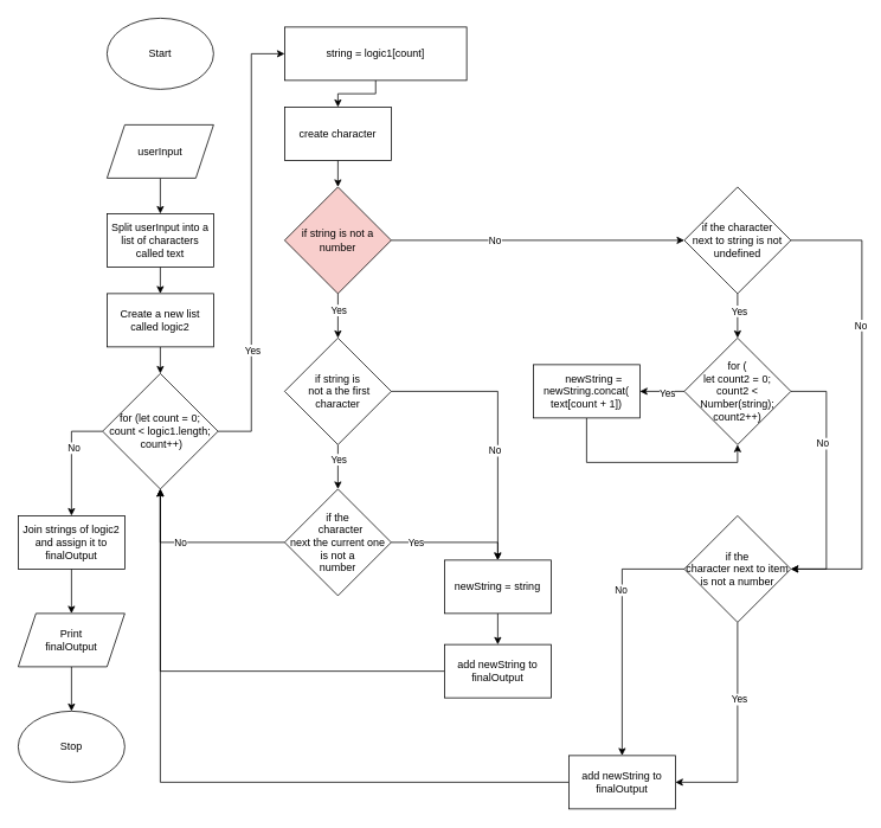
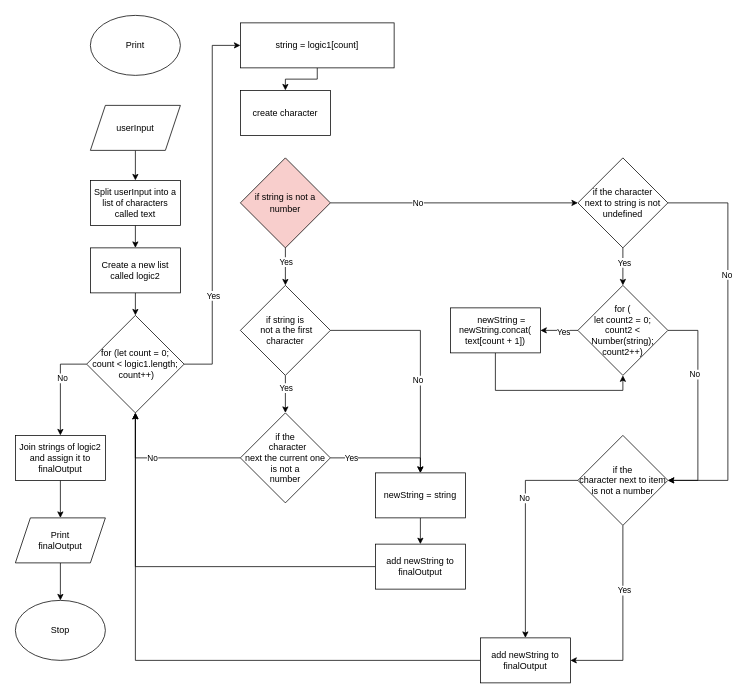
- <mxCell id="2" value="Start" style="ellipse;whiteSpace=wrap;html=1;" vertex="1" parent="1"><mxGeometry x="120" y="20" width="120" height="80" as="geometry" /></mxCell>
+ <mxCell id="2" value="Print" style="ellipse;whiteSpace=wrap;html=1;" vertex="1" parent="1"><mxGeometry x="120" y="20" width="120" height="80" as="geometry" /></mxCell>
- <mxCell id="16" style="edgeStyle=orthogonalEdgeStyle;rounded=0;html=1;exitX=0.5;exitY=1;exitDx=0;exitDy=0;entryX=0.5;entryY=0;entryDx=0;entryDy=0;" edge="1" parent="1" source="17" target="22"><mxGeometry relative="1" as="geometry" /></mxCell>
